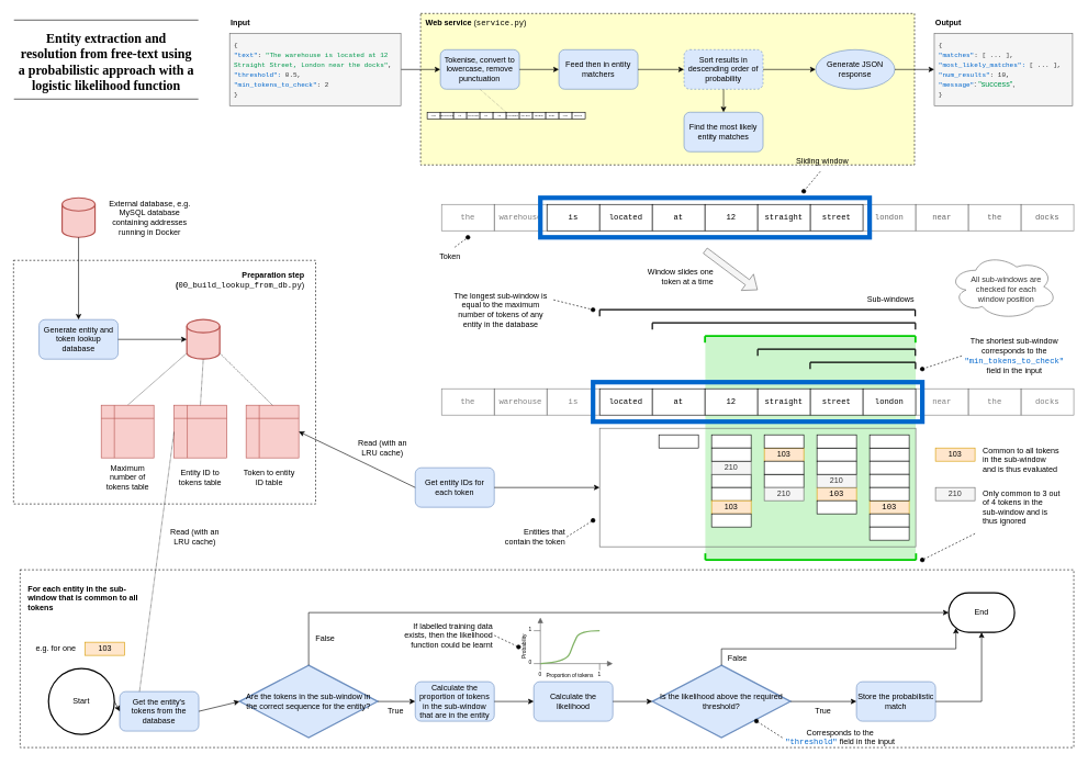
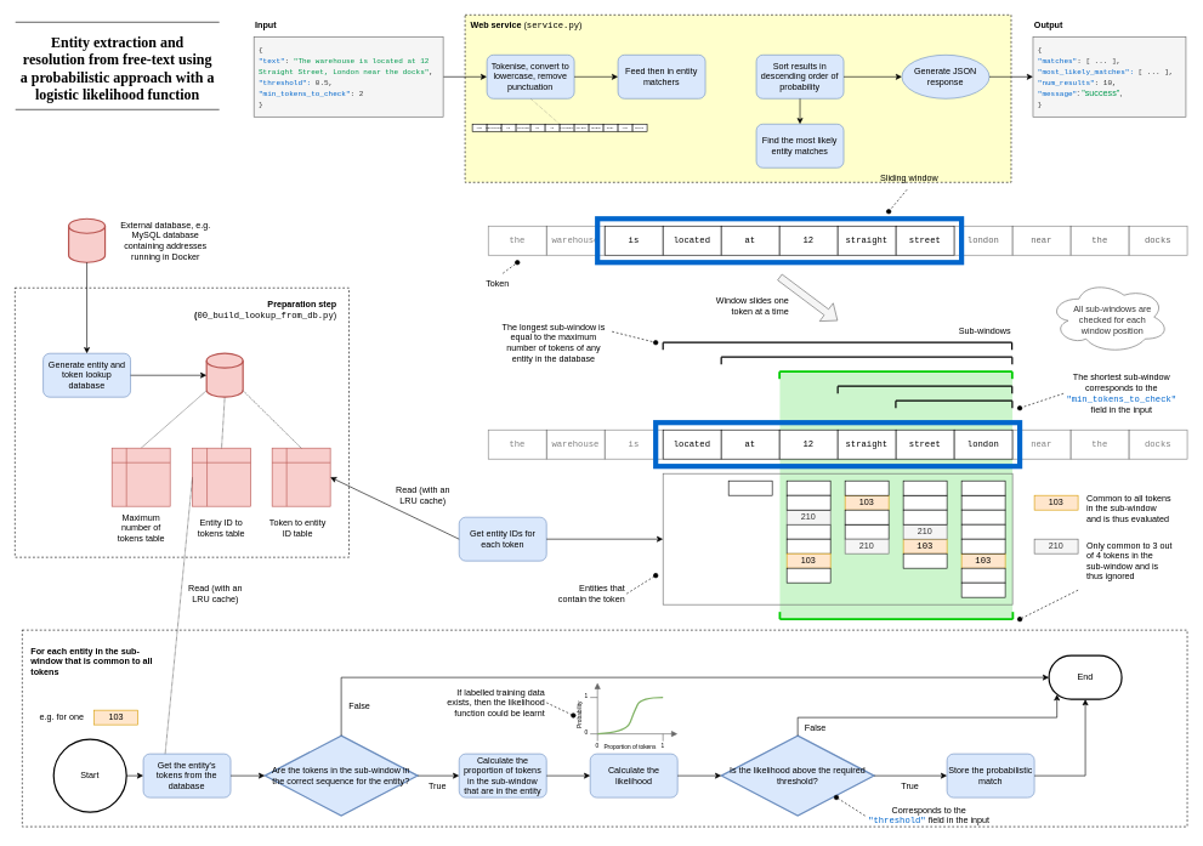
- <mxCell id="14" style="rounded=0;orthogonalLoop=1;jettySize=auto;html=1;entryX=0;entryY=0.5;entryDx=0;entryDy=0;exitX=1;exitY=0.5;exitDx=0;exitDy=0;" parent="1" source="11" target="13" edge="1"><mxGeometry relative="1" as="geometry"><mxPoint x="798.14" y="115" as="sourcePoint" /><mxPoint x="858.14" y="115" as="targetPoint" /></mxGeometry></mxCell>
- <mxCell id="13" value="Sort results in descending order of probability" style="rounded=1;whiteSpace=wrap;html=1;fillColor=#dae8fc;strokeColor=#6c8ebf;dashed=1;" parent="1" vertex="1"><mxGeometry x="1038.14" y="75" width="120" height="60" as="geometry" /></mxCell>
+ <mxCell id="13" value="Sort results in descending order of probability" style="rounded=1;whiteSpace=wrap;html=1;fillColor=#dae8fc;strokeColor=#6c8ebf;" parent="1" vertex="1"><mxGeometry x="1038.14" y="75" width="120" height="60" as="geometry" /></mxCell>
- <mxCell id="130" value="Get the entity's tokens from the database" style="rounded=1;whiteSpace=wrap;html=1;fillColor=#dae8fc;strokeColor=#6c8ebf;" parent="1" vertex="1"><mxGeometry x="181.26" y="1050" width="120" height="60" as="geometry" /></mxCell>
+ <mxCell id="130" value="Get the entity's tokens from the database" style="rounded=1;whiteSpace=wrap;html=1;fillColor=#dae8fc;strokeColor=#6c8ebf;" parent="1" vertex="1"><mxGeometry x="196.26" y="1035" width="120" height="60" as="geometry" /></mxCell>
